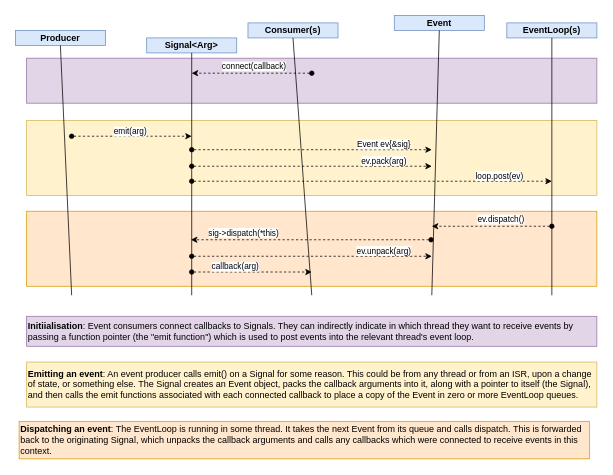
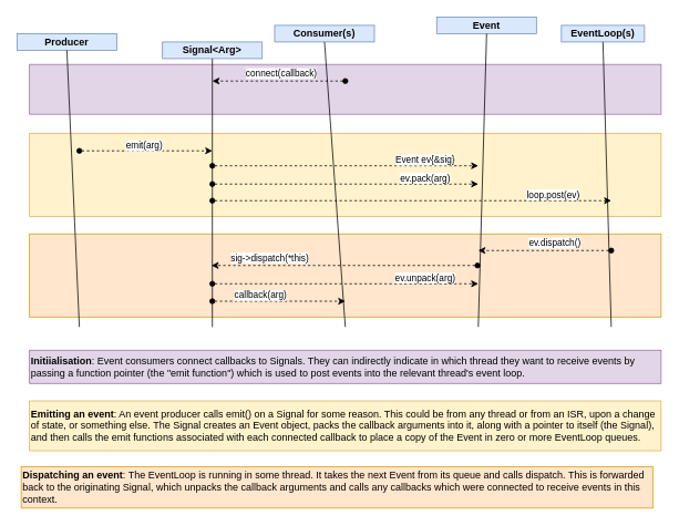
- <mxCell id="9" value="EventLoop(s)" style="rounded=0;whiteSpace=wrap;html=1;fontStyle=1;fillColor=#dae8fc;strokeColor=#6c8ebf;" parent="1" vertex="1"><mxGeometry x="675" y="30" width="120" height="20" as="geometry" /></mxCell>
+ <mxCell id="9" value="EventLoop(s)" style="rounded=0;whiteSpace=wrap;html=1;fontStyle=1;fillColor=#dae8fc;strokeColor=#6c8ebf;" parent="1" vertex="1"><mxGeometry x="675" y="30" width="100" height="20" as="geometry" /></mxCell>
